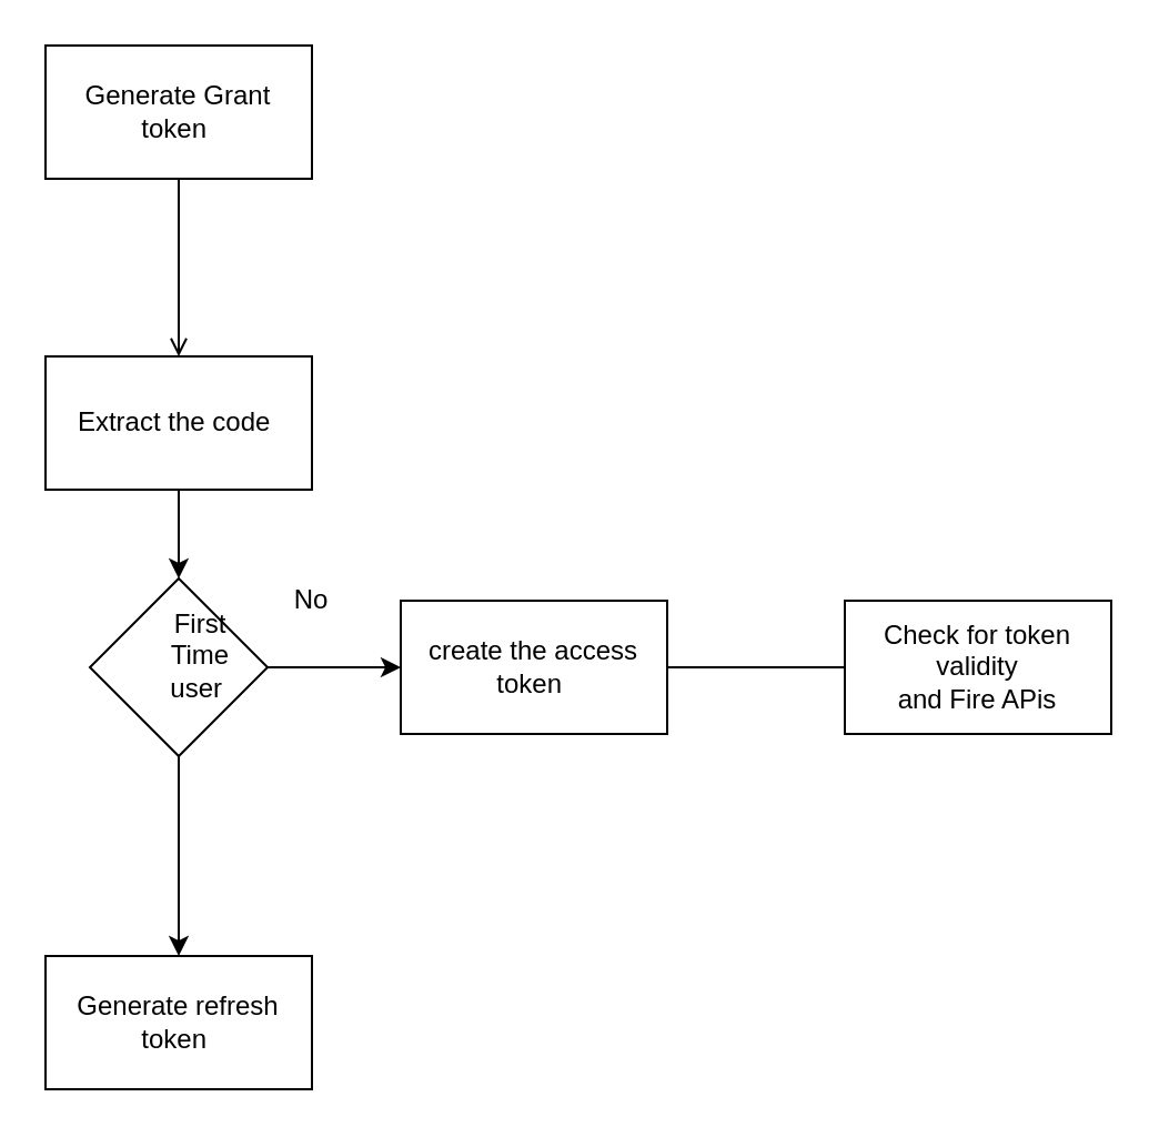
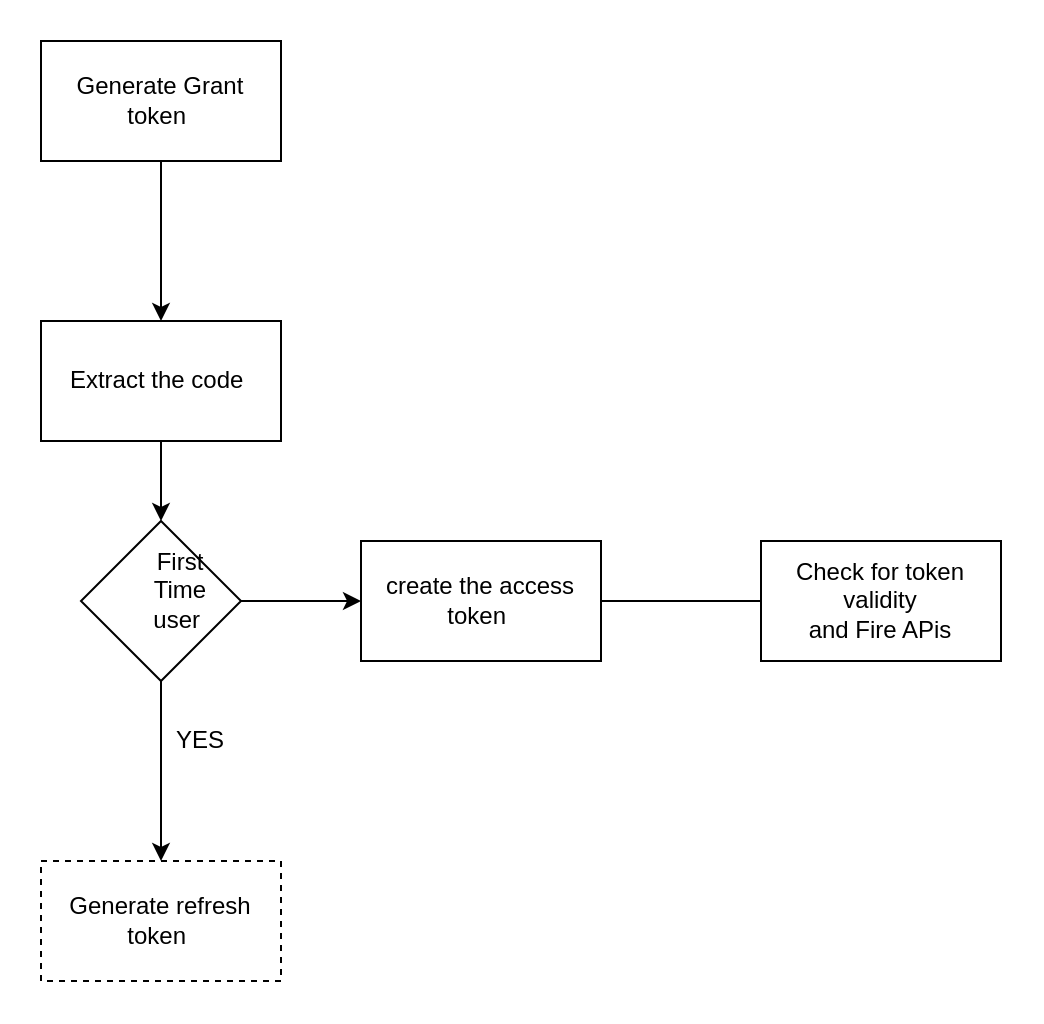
- <mxCell id="2" value="" style="edgeStyle=orthogonalEdgeStyle;rounded=0;orthogonalLoop=1;jettySize=auto;html=1;endArrow=open;" edge="1" parent="1" source="3" target="5"><mxGeometry relative="1" as="geometry" /></mxCell>
+ <mxCell id="2" value="" style="edgeStyle=orthogonalEdgeStyle;rounded=0;orthogonalLoop=1;jettySize=auto;html=1;" edge="1" parent="1" source="3" target="5"><mxGeometry relative="1" as="geometry" /></mxCell>
- <mxCell id="14" value="No" style="text;html=1;strokeColor=none;fillColor=none;align=center;verticalAlign=middle;whiteSpace=wrap;rounded=0;" vertex="1" parent="1"><mxGeometry x="120" y="260" width="40" height="20" as="geometry" /></mxCell>
+ <mxCell id="11" value="YES" style="text;html=1;strokeColor=none;fillColor=none;align=center;verticalAlign=middle;whiteSpace=wrap;rounded=0;" vertex="1" parent="1"><mxGeometry x="80" y="360" width="40" height="20" as="geometry" /></mxCell>
- <mxCell id="10" value="Generate refresh token&amp;nbsp;" style="whiteSpace=wrap;html=1;" vertex="1" parent="1"><mxGeometry x="20" y="430" width="120" height="60" as="geometry" /></mxCell>
+ <mxCell id="10" value="Generate refresh token&amp;nbsp;" style="whiteSpace=wrap;html=1;dashed=1;" vertex="1" parent="1"><mxGeometry x="20" y="430" width="120" height="60" as="geometry" /></mxCell>
